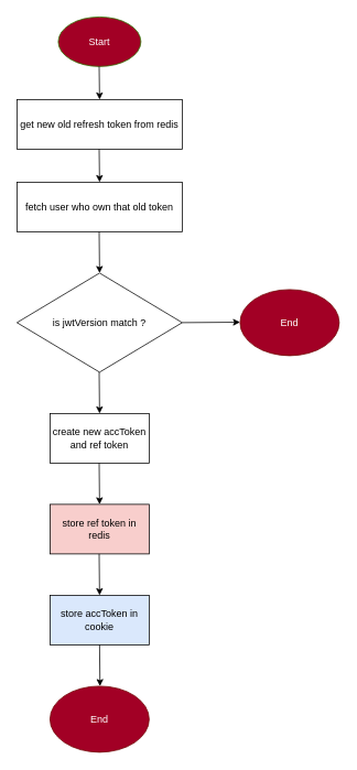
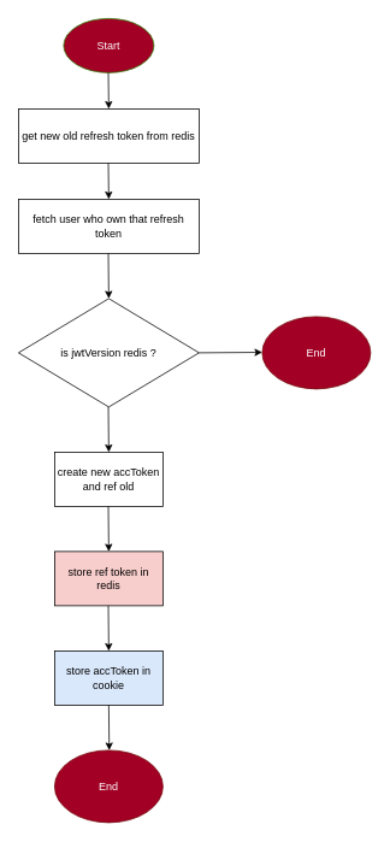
- <mxCell id="4" value="fetch user who own that old token" style="rounded=0;whiteSpace=wrap;html=1;" vertex="1" parent="1"><mxGeometry x="20" y="220" width="200" height="60" as="geometry" /></mxCell>
+ <mxCell id="4" value="fetch user who own that refresh token" style="rounded=0;whiteSpace=wrap;html=1;" vertex="1" parent="1"><mxGeometry x="20" y="220" width="200" height="60" as="geometry" /></mxCell>
- <mxCell id="5" value="is jwtVersion match ?" style="rhombus;whiteSpace=wrap;html=1;" vertex="1" parent="1"><mxGeometry x="20" y="330" width="200" height="120" as="geometry" /></mxCell>
+ <mxCell id="5" value="is jwtVersion redis ?" style="rhombus;whiteSpace=wrap;html=1;" vertex="1" parent="1"><mxGeometry x="20" y="330" width="200" height="120" as="geometry" /></mxCell>
- <mxCell id="7" value="create new accToken and ref token" style="rounded=0;whiteSpace=wrap;html=1;" vertex="1" parent="1"><mxGeometry x="60" y="500" width="120" height="60" as="geometry" /></mxCell>
+ <mxCell id="7" value="create new accToken and ref old" style="rounded=0;whiteSpace=wrap;html=1;" vertex="1" parent="1"><mxGeometry x="60" y="500" width="120" height="60" as="geometry" /></mxCell>
